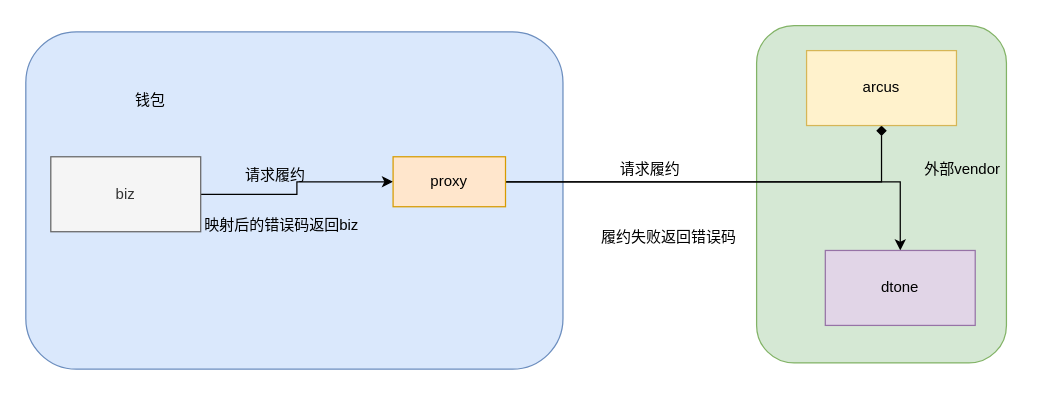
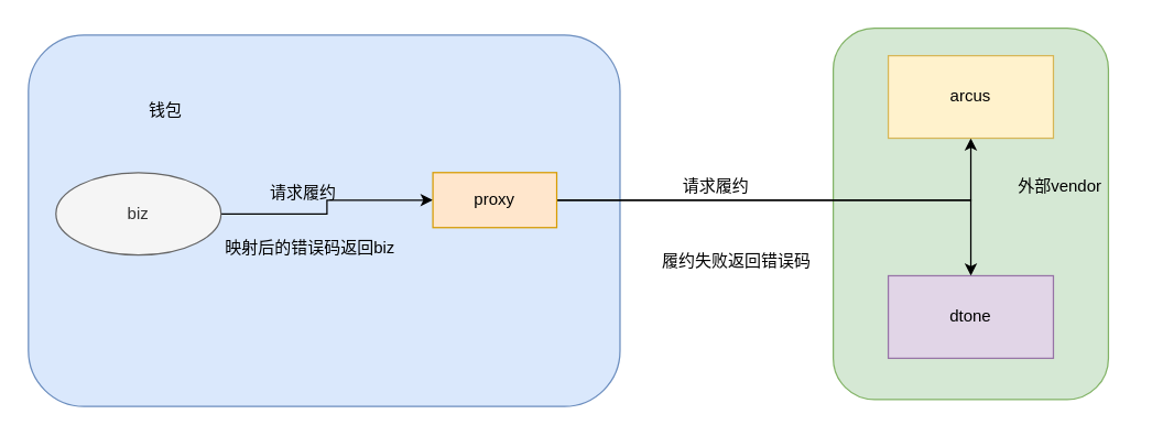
- <mxCell id="7" style="edgeStyle=orthogonalEdgeStyle;rounded=0;orthogonalLoop=1;jettySize=auto;html=1;endArrow=diamond;" edge="1" parent="1" source="8" target="9"><mxGeometry relative="1" as="geometry" /></mxCell>
+ <mxCell id="7" style="edgeStyle=orthogonalEdgeStyle;rounded=0;orthogonalLoop=1;jettySize=auto;html=1;" edge="1" parent="1" source="8" target="9"><mxGeometry relative="1" as="geometry" /></mxCell>
- <mxCell id="5" value="biz" style="rounded=0;whiteSpace=wrap;html=1;fillColor=#f5f5f5;fontColor=#333333;strokeColor=#666666;" vertex="1" parent="1"><mxGeometry x="40" y="125" width="120" height="60" as="geometry" /></mxCell>
+ <mxCell id="5" value="biz" style="ellipse;whiteSpace=wrap;html=1;fillColor=#f5f5f5;fontColor=#333333;strokeColor=#666666;" vertex="1" parent="1"><mxGeometry x="40" y="125" width="120" height="60" as="geometry" /></mxCell>
- <mxCell id="10" value="dtone" style="whiteSpace=wrap;html=1;rounded=0;fillColor=#e1d5e7;strokeColor=#9673a6;" vertex="1" parent="1"><mxGeometry x="660" y="200" width="120" height="60" as="geometry" /></mxCell>
+ <mxCell id="10" value="dtone" style="whiteSpace=wrap;html=1;rounded=0;fillColor=#e1d5e7;strokeColor=#9673a6;" vertex="1" parent="1"><mxGeometry x="645" y="200" width="120" height="60" as="geometry" /></mxCell>
